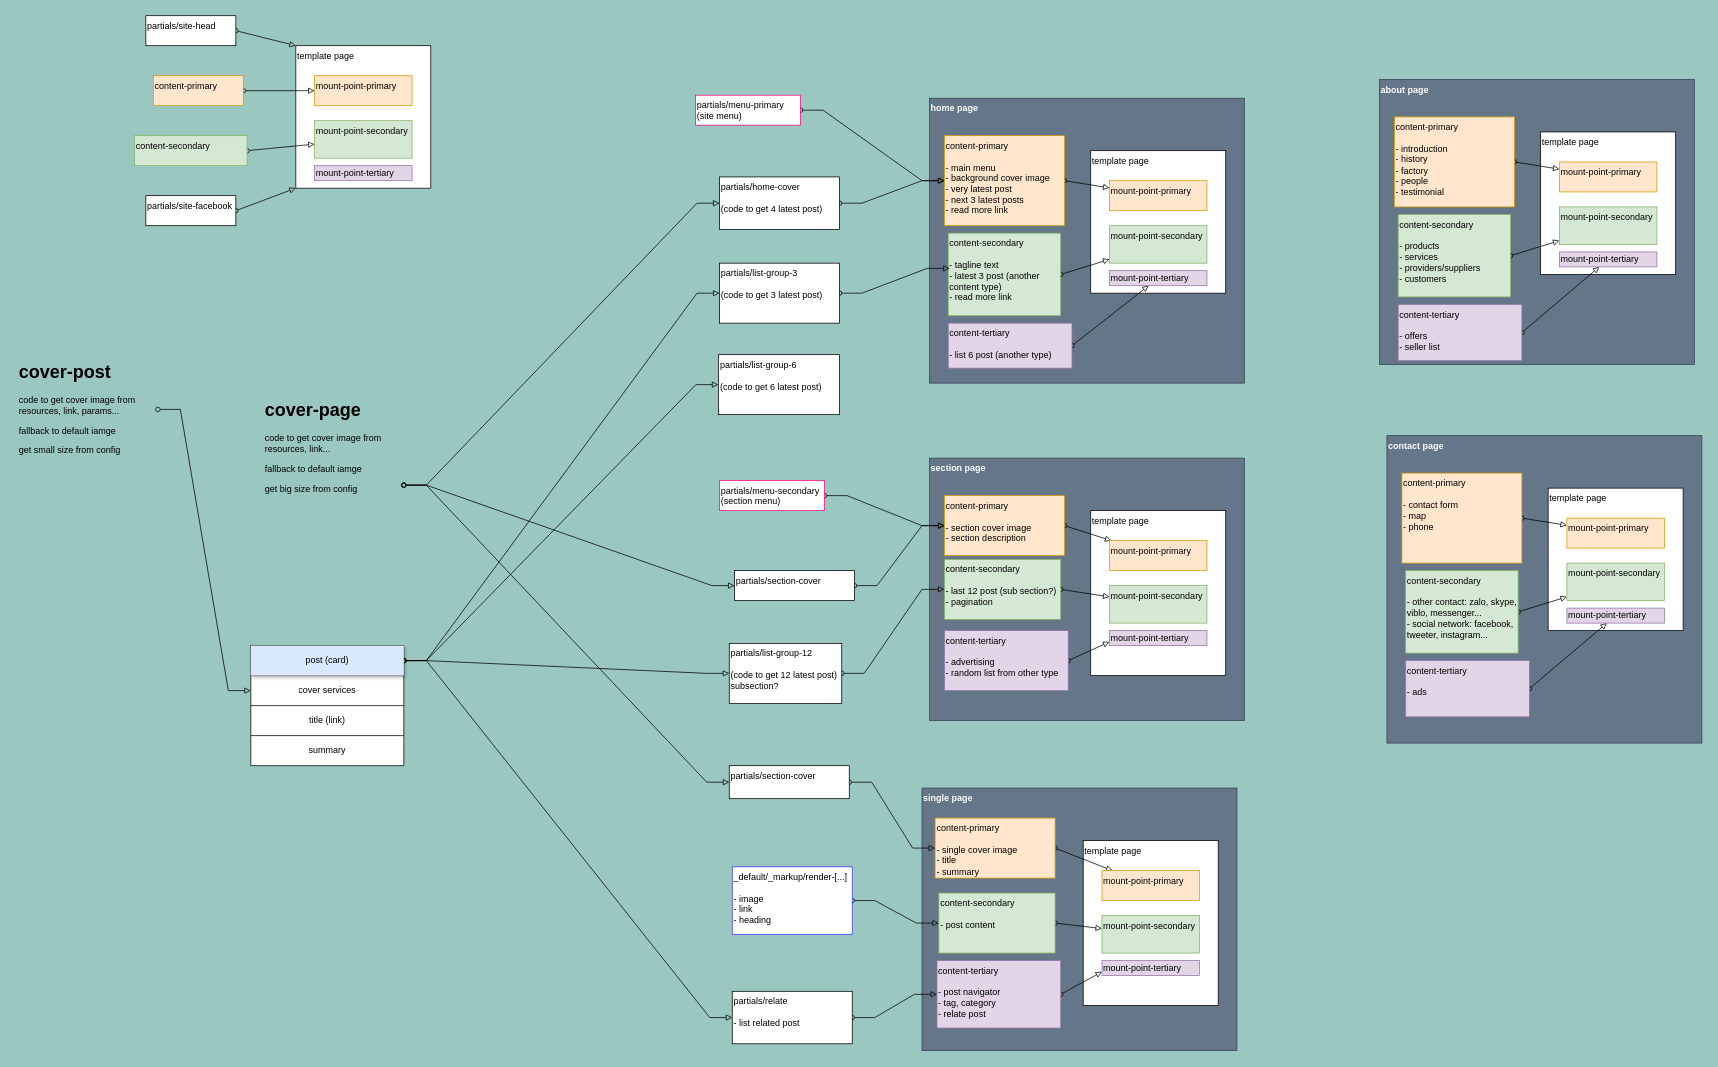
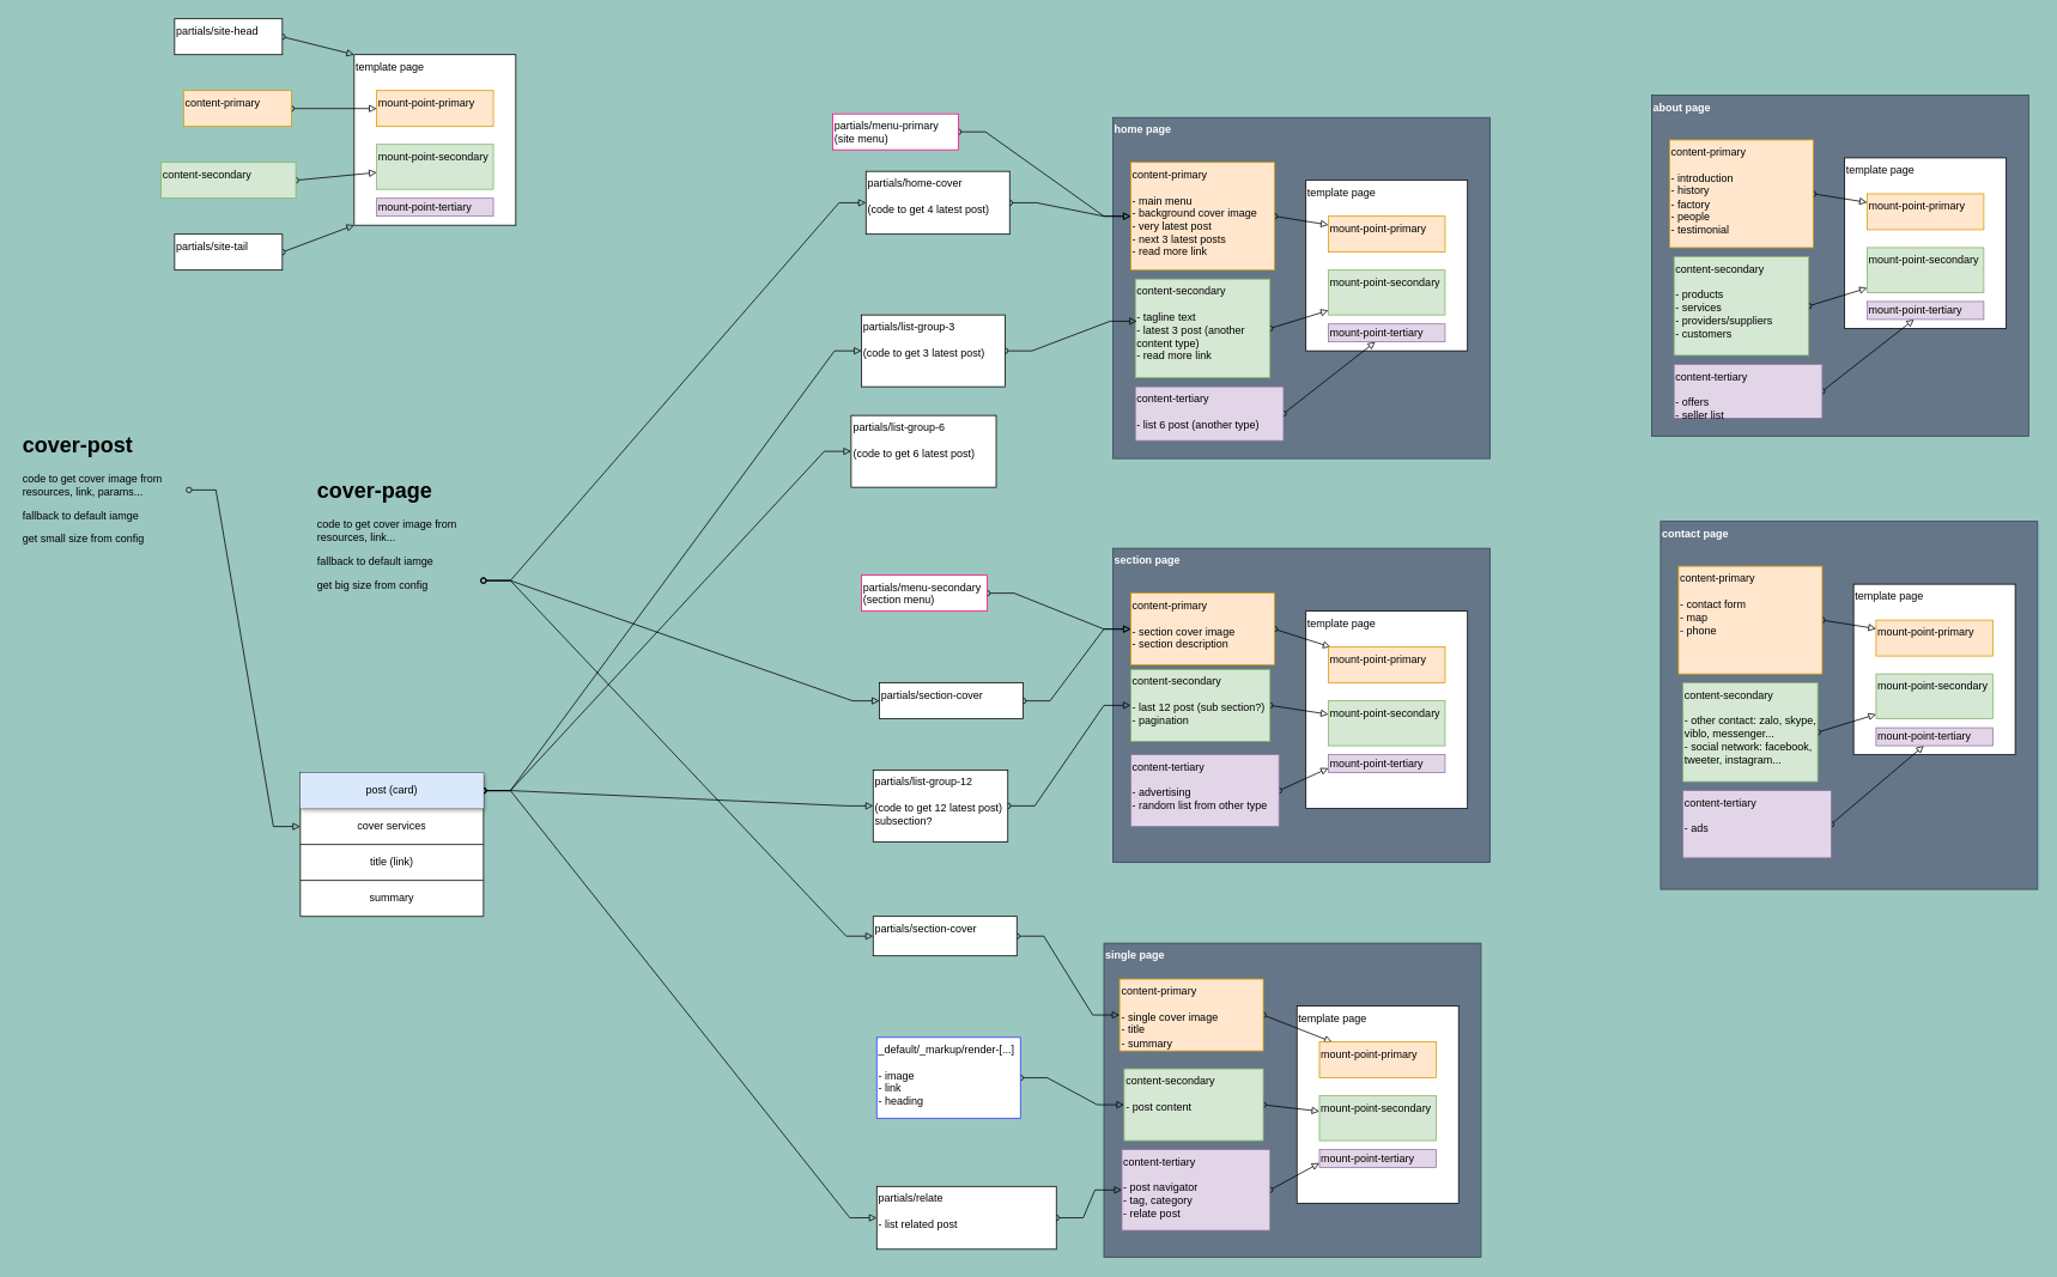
- <mxCell id="37" value="partials/home-cover&lt;br&gt;&lt;br&gt;(code to get 4 latest post)" style="rounded=0;whiteSpace=wrap;html=1;align=left;verticalAlign=top;" vertex="1" parent="1"><mxGeometry x="959" y="235" width="160" height="70" as="geometry" /></mxCell>
+ <mxCell id="37" value="partials/home-cover&lt;br&gt;&lt;br&gt;(code to get 4 latest post)" style="rounded=0;whiteSpace=wrap;html=1;align=left;verticalAlign=top;" vertex="1" parent="1"><mxGeometry x="964" y="190" width="160" height="70" as="geometry" /></mxCell>
- <mxCell id="14" value="partials/site-facebook" style="rounded=0;whiteSpace=wrap;html=1;align=left;verticalAlign=top;" vertex="1" parent="1"><mxGeometry x="194" y="260" width="120" height="40" as="geometry" /></mxCell>
+ <mxCell id="14" value="partials/site-tail" style="rounded=0;whiteSpace=wrap;html=1;align=left;verticalAlign=top;" vertex="1" parent="1"><mxGeometry x="194" y="260" width="120" height="40" as="geometry" /></mxCell>
- <mxCell id="82" value="content-tertiary&lt;br&gt;&lt;br&gt;- offers&lt;br&gt;- seller list" style="rounded=0;whiteSpace=wrap;html=1;align=left;verticalAlign=top;fillColor=#e1d5e7;strokeColor=#9673a6;" vertex="1" parent="1"><mxGeometry x="1864" y="405" width="165" height="75" as="geometry" /></mxCell>
+ <mxCell id="82" value="content-tertiary&lt;br&gt;&lt;br&gt;- offers&lt;br&gt;- seller list" style="rounded=0;whiteSpace=wrap;html=1;align=left;verticalAlign=top;fillColor=#e1d5e7;strokeColor=#9673a6;" vertex="1" parent="1"><mxGeometry x="1864" y="405" width="165" height="60" as="geometry" /></mxCell>
- <mxCell id="43" value="partials/list-group-6&lt;br&gt;&lt;br&gt;(code to get 6 latest post)" style="rounded=0;whiteSpace=wrap;html=1;align=left;verticalAlign=top;" vertex="1" parent="1"><mxGeometry x="957.5" y="472" width="161.5" height="80" as="geometry" /></mxCell>
+ <mxCell id="43" value="partials/list-group-6&lt;br&gt;&lt;br&gt;(code to get 6 latest post)" style="rounded=0;whiteSpace=wrap;html=1;align=left;verticalAlign=top;" vertex="1" parent="1"><mxGeometry x="947.5" y="462" width="161.5" height="80" as="geometry" /></mxCell>
- <mxCell id="72" value="partials/relate&lt;br&gt;&lt;br&gt;- list related post" style="rounded=0;whiteSpace=wrap;html=1;align=left;verticalAlign=top;" vertex="1" parent="1"><mxGeometry x="976" y="1321" width="160" height="70" as="geometry" /></mxCell>
+ <mxCell id="72" value="partials/relate&lt;br&gt;&lt;br&gt;- list related post" style="rounded=0;whiteSpace=wrap;html=1;align=left;verticalAlign=top;" vertex="1" parent="1"><mxGeometry x="976" y="1321" width="200" height="70" as="geometry" /></mxCell>
